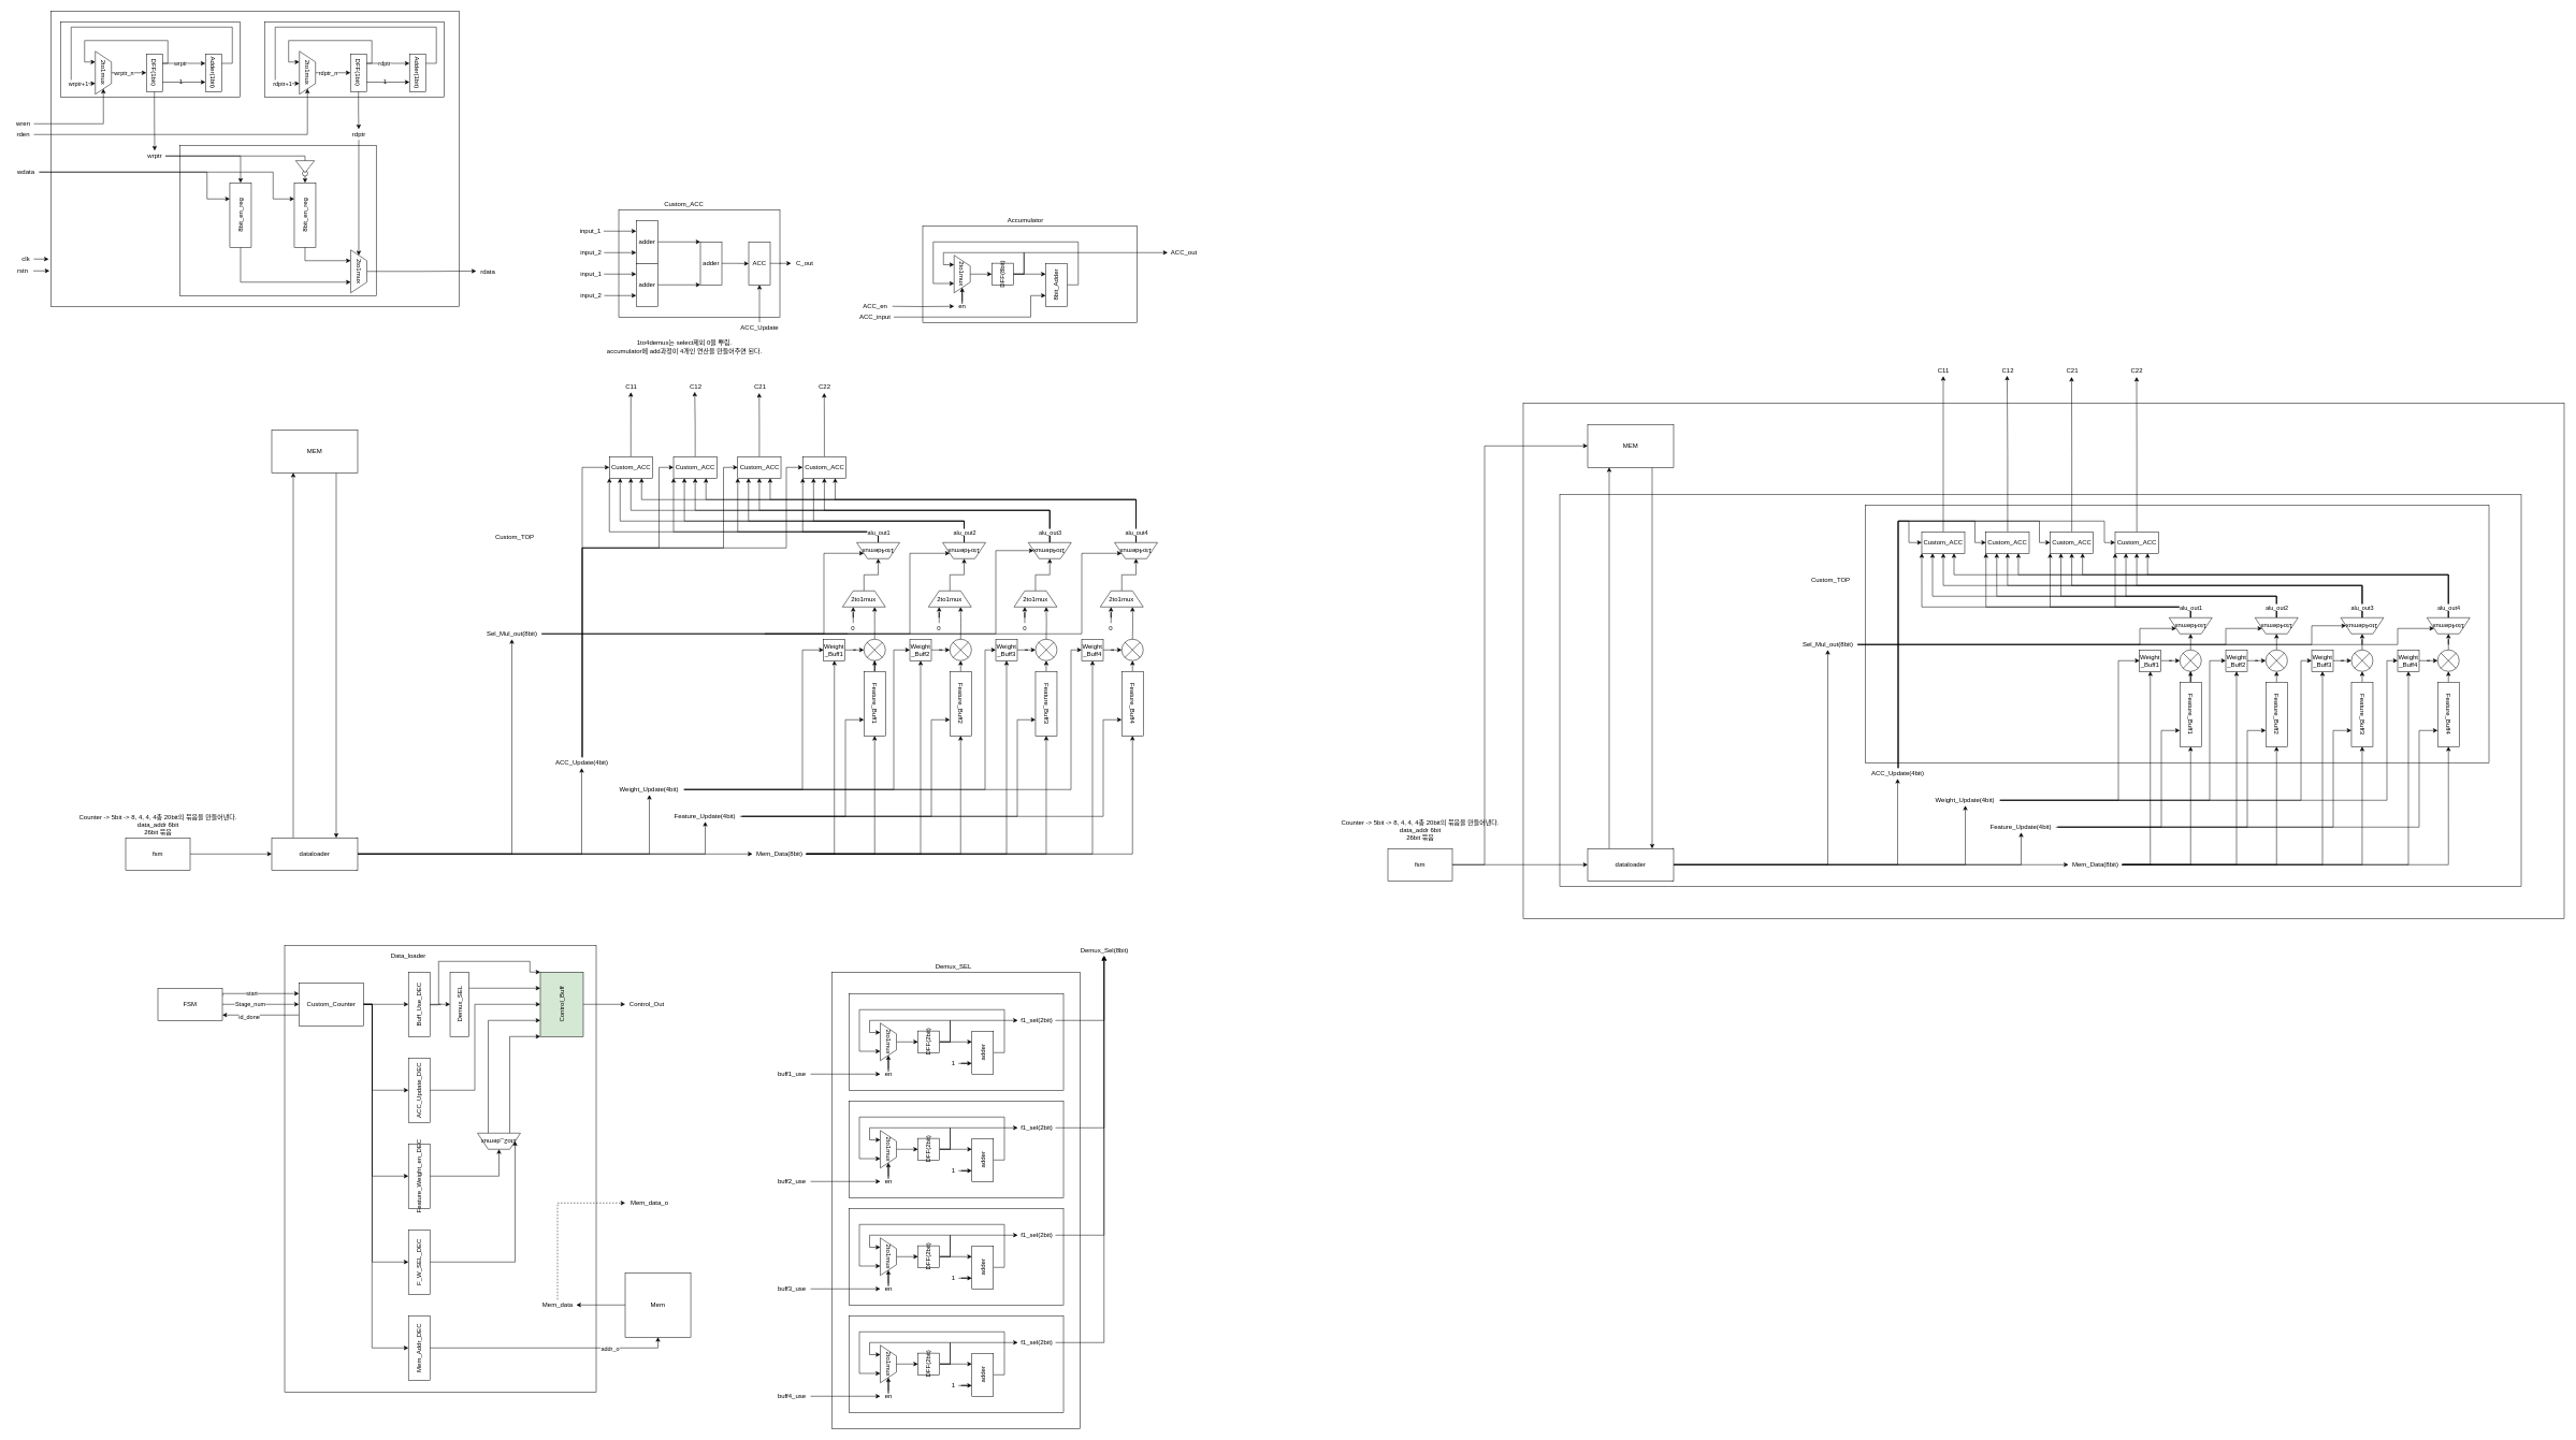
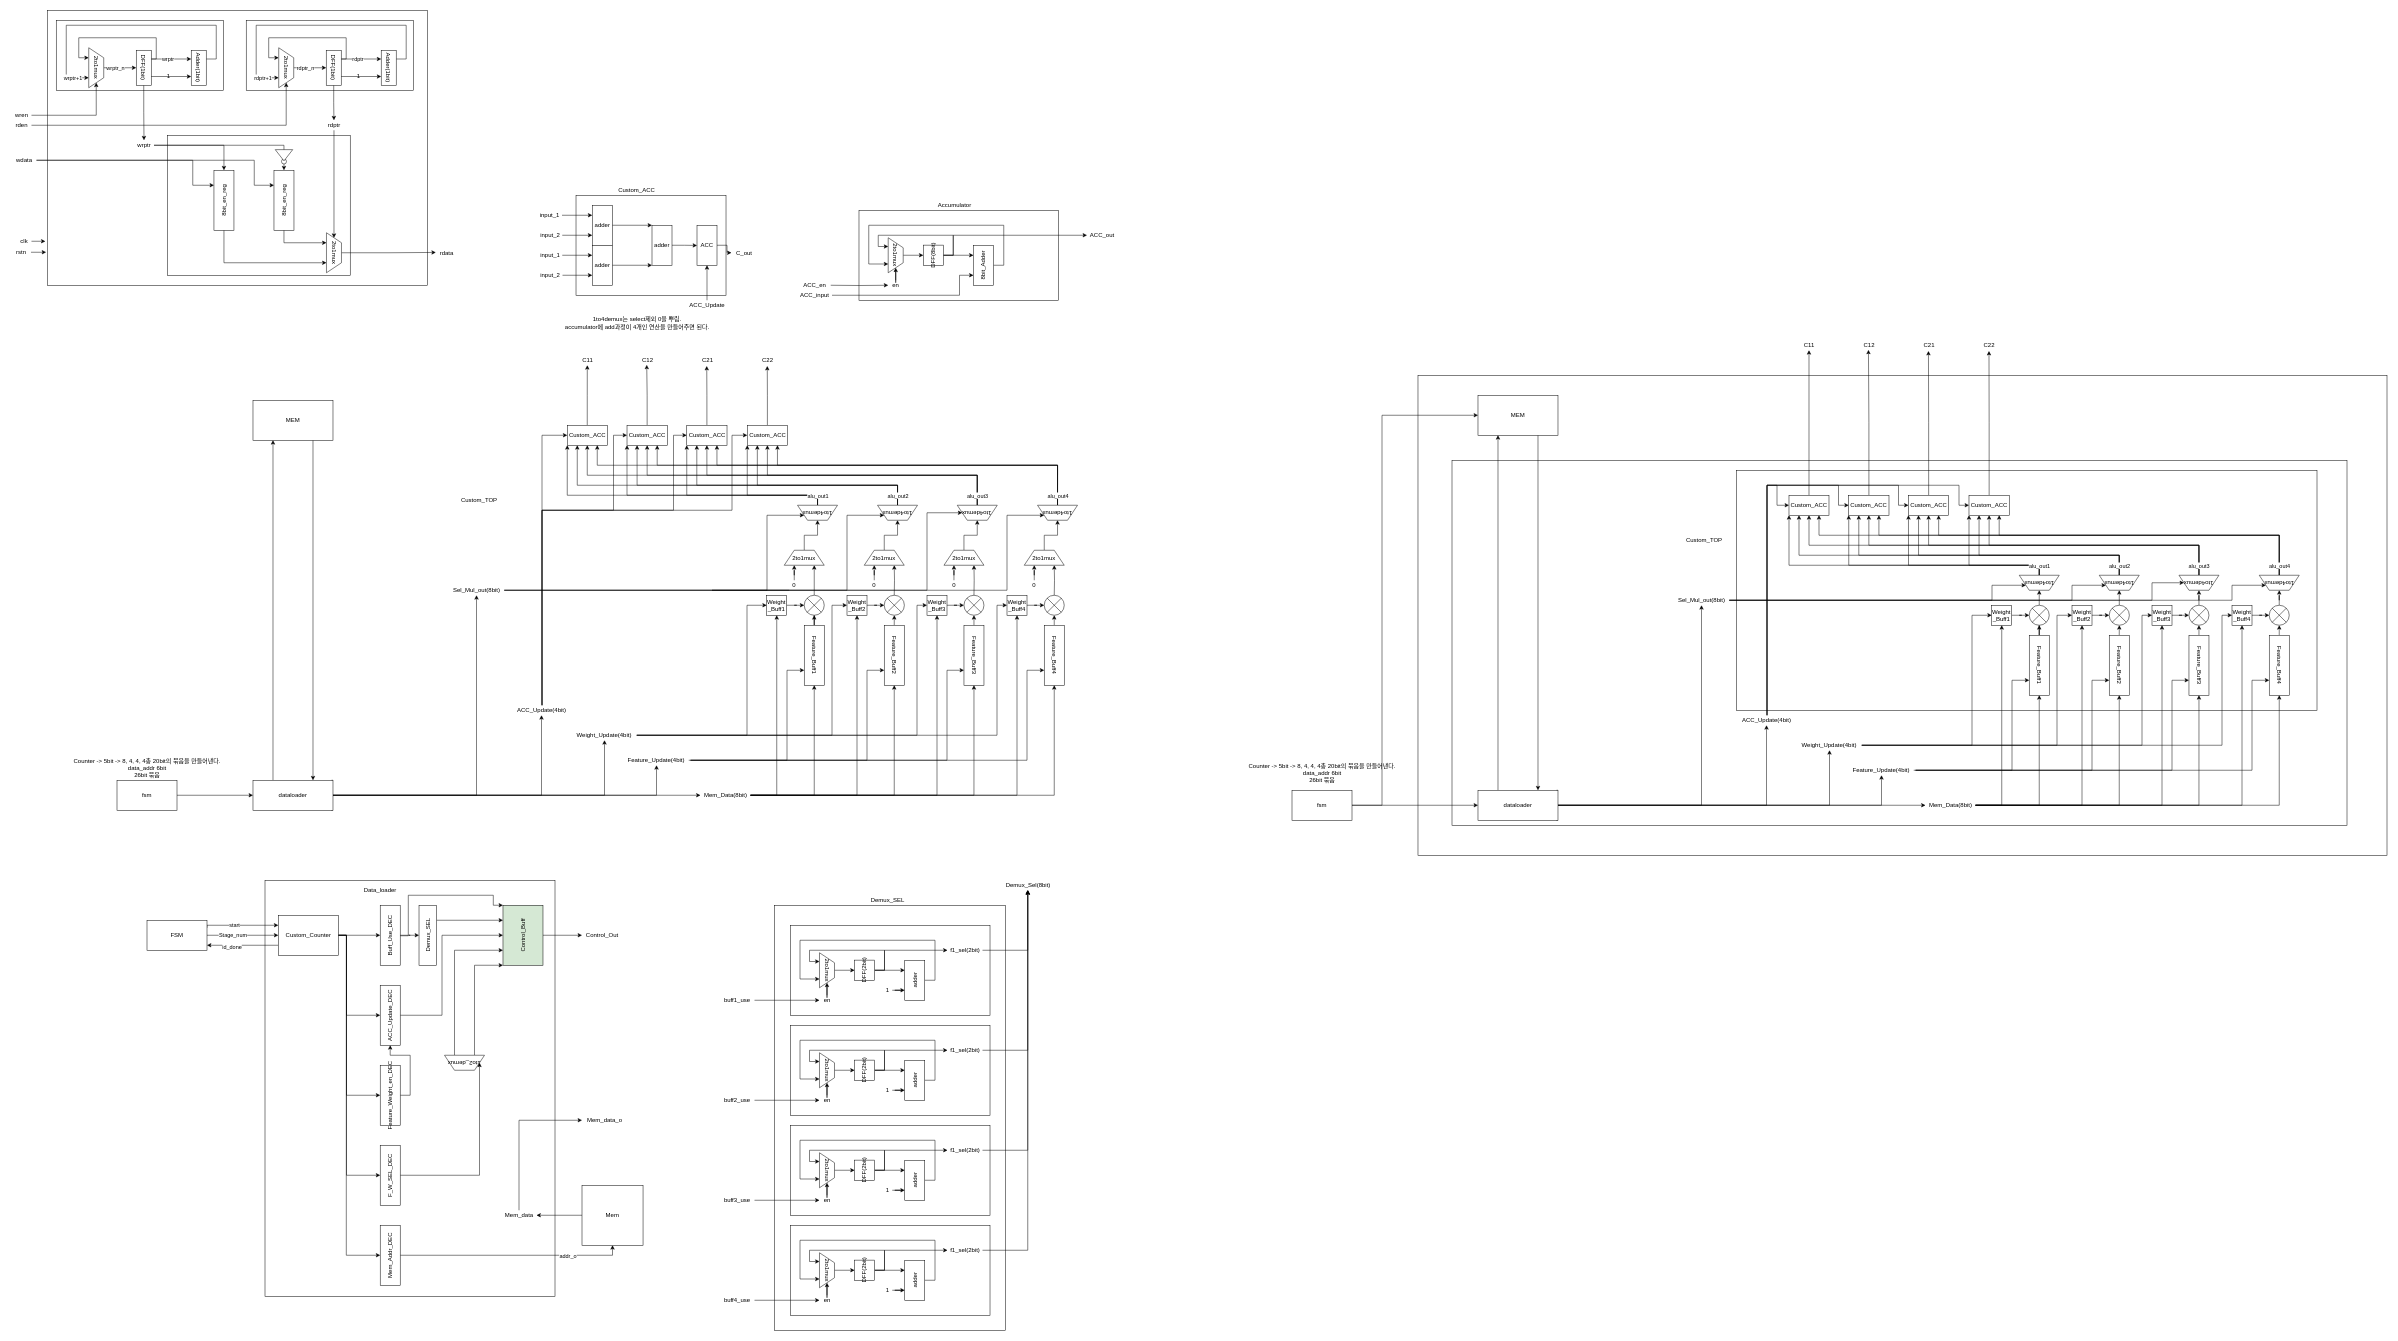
- <mxCell id="129" value="C_out" style="text;html=1;align=center;verticalAlign=middle;resizable=0;points=[];autosize=1;strokeColor=none;fillColor=none;" parent="1" vertex="1"><mxGeometry x="1471.96" y="480" width="50" height="20" as="geometry" /></mxCell>
+ <mxCell id="129" value="C_out" style="text;html=1;align=center;verticalAlign=middle;resizable=0;points=[];autosize=1;strokeColor=none;fillColor=none;" parent="1" vertex="1"><mxGeometry x="1461.96" y="495" width="50" height="20" as="geometry" /></mxCell>
- <mxCell id="64" value="rdata" style="text;html=1;align=center;verticalAlign=middle;resizable=0;points=[];autosize=1;strokeColor=none;fillColor=none;" parent="1" vertex="1"><mxGeometry x="886.96" y="495" width="40" height="20" as="geometry" /></mxCell>
+ <mxCell id="64" value="rdata" style="text;html=1;align=center;verticalAlign=middle;resizable=0;points=[];autosize=1;strokeColor=none;fillColor=none;" parent="1" vertex="1"><mxGeometry x="871.96" y="495" width="40" height="20" as="geometry" /></mxCell>
- <mxCell id="192" style="edgeStyle=orthogonalEdgeStyle;rounded=0;orthogonalLoop=1;jettySize=auto;html=1;exitX=0.5;exitY=1;exitDx=0;exitDy=0;entryX=0.5;entryY=0;entryDx=0;entryDy=0;fillColor=#CCFFFF;" parent="1" source="193" target="306" edge="1"><mxGeometry relative="1" as="geometry" /></mxCell>
+ <mxCell id="192" style="edgeStyle=orthogonalEdgeStyle;rounded=0;orthogonalLoop=1;jettySize=auto;html=1;exitX=0.5;exitY=1;exitDx=0;exitDy=0;fillColor=#CCFFFF;" parent="1" source="193" target="191" edge="1"><mxGeometry relative="1" as="geometry" /></mxCell>
- <mxCell id="203" style="edgeStyle=orthogonalEdgeStyle;rounded=0;orthogonalLoop=1;jettySize=auto;html=1;dashed=1;" parent="1" source="204" target="205" edge="1"><mxGeometry relative="1" as="geometry"><Array as="points"><mxPoint x="1037" y="2240" /></Array></mxGeometry></mxCell>
+ <mxCell id="203" style="edgeStyle=orthogonalEdgeStyle;rounded=0;orthogonalLoop=1;jettySize=auto;html=1;" parent="1" source="204" target="205" edge="1"><mxGeometry relative="1" as="geometry"><Array as="points"><mxPoint x="1037" y="2240" /></Array></mxGeometry></mxCell>
